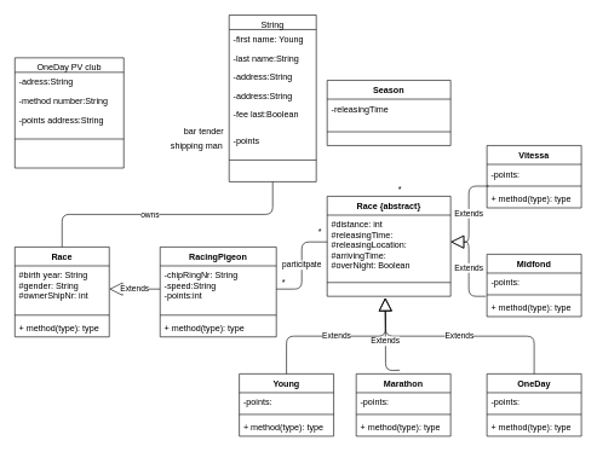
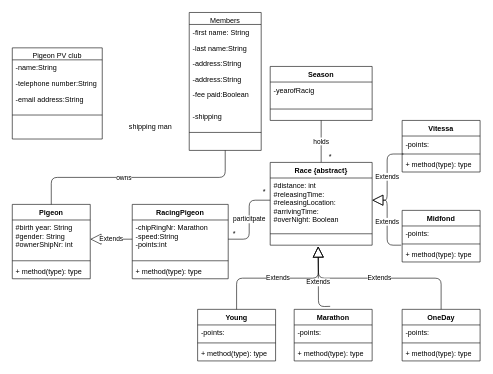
- <mxCell id="53" value="String" style="swimlane;fontStyle=0;align=center;verticalAlign=top;childLayout=stackLayout;horizontal=1;startSize=20;horizontalStack=0;resizeParent=1;resizeLast=0;collapsible=1;marginBottom=0;rounded=0;shadow=0;strokeWidth=1;" parent="1" vertex="1"><mxGeometry x="315" y="20" width="120" height="230" as="geometry"><mxRectangle x="230" y="90" width="160" height="26" as="alternateBounds" /></mxGeometry></mxCell>
+ <mxCell id="53" value="Members" style="swimlane;fontStyle=0;align=center;verticalAlign=top;childLayout=stackLayout;horizontal=1;startSize=20;horizontalStack=0;resizeParent=1;resizeLast=0;collapsible=1;marginBottom=0;rounded=0;shadow=0;strokeWidth=1;" parent="1" vertex="1"><mxGeometry x="315" y="20" width="120" height="230" as="geometry"><mxRectangle x="230" y="90" width="160" height="26" as="alternateBounds" /></mxGeometry></mxCell>
- <mxCell id="54" value="-first name: Young" style="text;align=left;verticalAlign=top;spacingLeft=4;spacingRight=4;overflow=hidden;rotatable=0;points=[[0,0.5],[1,0.5]];portConstraint=eastwest;" parent="53" vertex="1"><mxGeometry y="20" width="120" height="26" as="geometry" /></mxCell>
+ <mxCell id="54" value="-first name: String" style="text;align=left;verticalAlign=top;spacingLeft=4;spacingRight=4;overflow=hidden;rotatable=0;points=[[0,0.5],[1,0.5]];portConstraint=eastwest;" parent="53" vertex="1"><mxGeometry y="20" width="120" height="26" as="geometry" /></mxCell>
- <mxCell id="8" value="OneDay PV club" style="swimlane;fontStyle=0;align=center;verticalAlign=top;childLayout=stackLayout;horizontal=1;startSize=20;horizontalStack=0;resizeParent=1;resizeLast=0;collapsible=1;marginBottom=0;rounded=0;shadow=0;strokeWidth=1;" parent="1" vertex="1"><mxGeometry x="20" y="79" width="150" height="152" as="geometry"><mxRectangle x="550" y="140" width="160" height="26" as="alternateBounds" /></mxGeometry></mxCell>
+ <mxCell id="8" value="Pigeon PV club" style="swimlane;fontStyle=0;align=center;verticalAlign=top;childLayout=stackLayout;horizontal=1;startSize=20;horizontalStack=0;resizeParent=1;resizeLast=0;collapsible=1;marginBottom=0;rounded=0;shadow=0;strokeWidth=1;" parent="1" vertex="1"><mxGeometry x="20" y="79" width="150" height="152" as="geometry"><mxRectangle x="550" y="140" width="160" height="26" as="alternateBounds" /></mxGeometry></mxCell>
- <mxCell id="9" value="-adress:String" style="text;align=left;verticalAlign=top;spacingLeft=4;spacingRight=4;overflow=hidden;rotatable=0;points=[[0,0.5],[1,0.5]];portConstraint=eastwest;" parent="8" vertex="1"><mxGeometry y="20" width="150" height="26" as="geometry" /></mxCell>
+ <mxCell id="9" value="-name:String" style="text;align=left;verticalAlign=top;spacingLeft=4;spacingRight=4;overflow=hidden;rotatable=0;points=[[0,0.5],[1,0.5]];portConstraint=eastwest;" parent="8" vertex="1"><mxGeometry y="20" width="150" height="26" as="geometry" /></mxCell>
- <mxCell id="10" value="-method number:String&#10;" style="text;align=left;verticalAlign=top;spacingLeft=4;spacingRight=4;overflow=hidden;rotatable=0;points=[[0,0.5],[1,0.5]];portConstraint=eastwest;rounded=0;shadow=0;html=0;" parent="8" vertex="1"><mxGeometry y="46" width="150" height="26" as="geometry" /></mxCell>
+ <mxCell id="10" value="-telephone number:String&#10;" style="text;align=left;verticalAlign=top;spacingLeft=4;spacingRight=4;overflow=hidden;rotatable=0;points=[[0,0.5],[1,0.5]];portConstraint=eastwest;rounded=0;shadow=0;html=0;" parent="8" vertex="1"><mxGeometry y="46" width="150" height="26" as="geometry" /></mxCell>
- <mxCell id="39" value="-releasingTime" style="text;strokeColor=none;fillColor=none;align=left;verticalAlign=top;spacingLeft=4;spacingRight=4;overflow=hidden;rotatable=0;points=[[0,0.5],[1,0.5]];portConstraint=eastwest;" parent="38" vertex="1"><mxGeometry y="26" width="170" height="26" as="geometry" /></mxCell>
+ <mxCell id="39" value="-yearofRacig" style="text;strokeColor=none;fillColor=none;align=left;verticalAlign=top;spacingLeft=4;spacingRight=4;overflow=hidden;rotatable=0;points=[[0,0.5],[1,0.5]];portConstraint=eastwest;" parent="38" vertex="1"><mxGeometry y="26" width="170" height="26" as="geometry" /></mxCell>
- <mxCell id="58" value="-fee last:Boolean&#10;" style="text;align=left;verticalAlign=top;spacingLeft=4;spacingRight=4;overflow=hidden;rotatable=0;points=[[0,0.5],[1,0.5]];portConstraint=eastwest;rounded=0;shadow=0;html=0;" parent="53" vertex="1"><mxGeometry y="124" width="120" height="36" as="geometry" /></mxCell>
+ <mxCell id="58" value="-fee paid:Boolean&#10;" style="text;align=left;verticalAlign=top;spacingLeft=4;spacingRight=4;overflow=hidden;rotatable=0;points=[[0,0.5],[1,0.5]];portConstraint=eastwest;rounded=0;shadow=0;html=0;" parent="53" vertex="1"><mxGeometry y="124" width="120" height="36" as="geometry" /></mxCell>
- <mxCell id="11" value="-points address:String" style="text;align=left;verticalAlign=top;spacingLeft=4;spacingRight=4;overflow=hidden;rotatable=0;points=[[0,0.5],[1,0.5]];portConstraint=eastwest;rounded=0;shadow=0;html=0;" parent="8" vertex="1"><mxGeometry y="72" width="150" height="36" as="geometry" /></mxCell>
+ <mxCell id="11" value="-email address:String" style="text;align=left;verticalAlign=top;spacingLeft=4;spacingRight=4;overflow=hidden;rotatable=0;points=[[0,0.5],[1,0.5]];portConstraint=eastwest;rounded=0;shadow=0;html=0;" parent="8" vertex="1"><mxGeometry y="72" width="150" height="36" as="geometry" /></mxCell>
- <mxCell id="51" value="bar tender&lt;br&gt;" style="text;html=1;align=center;verticalAlign=middle;resizable=0;points=[];autosize=1;" vertex="1" parent="1"><mxGeometry x="245" y="170" width="70" height="20" as="geometry" /></mxCell>
- <mxCell id="59" value="-points" style="text;align=left;verticalAlign=top;spacingLeft=4;spacingRight=4;overflow=hidden;rotatable=0;points=[[0,0.5],[1,0.5]];portConstraint=eastwest;rounded=0;shadow=0;html=0;" parent="53" vertex="1"><mxGeometry y="160" width="120" height="36" as="geometry" /></mxCell>
+ <mxCell id="59" value="-shipping" style="text;align=left;verticalAlign=top;spacingLeft=4;spacingRight=4;overflow=hidden;rotatable=0;points=[[0,0.5],[1,0.5]];portConstraint=eastwest;rounded=0;shadow=0;html=0;" parent="53" vertex="1"><mxGeometry y="160" width="120" height="36" as="geometry" /></mxCell>
- <mxCell id="52" value="shipping man&lt;br&gt;" style="text;html=1;align=center;verticalAlign=middle;resizable=0;points=[];autosize=1;" vertex="1" parent="1"><mxGeometry x="225" y="190" width="90" height="20" as="geometry" /></mxCell>
+ <mxCell id="52" value="shipping man&lt;br&gt;" style="text;html=1;align=center;verticalAlign=middle;resizable=0;points=[];autosize=1;" vertex="1" parent="1"><mxGeometry x="205" y="200" width="90" height="20" as="geometry" /></mxCell>
+ <mxCell id="14" value="holds" style="endArrow=none;html=1;exitX=0.5;exitY=0;exitDx=0;exitDy=0;entryX=0.5;entryY=1;entryDx=0;entryDy=0;" parent="1" source="35" target="38" edge="1"><mxGeometry width="50" height="50" relative="1" as="geometry"><mxPoint x="420" y="30" as="sourcePoint" /><mxPoint x="470" y="-20" as="targetPoint" /></mxGeometry></mxCell>
- <mxCell id="2" value="Race" style="swimlane;fontStyle=1;align=center;verticalAlign=top;childLayout=stackLayout;horizontal=1;startSize=26;horizontalStack=0;resizeParent=1;resizeParentMax=0;resizeLast=0;collapsible=1;marginBottom=0;" parent="1" vertex="1"><mxGeometry x="20" y="340" width="130" height="124" as="geometry"><mxRectangle x="40" y="410" width="70" height="26" as="alternateBounds" /></mxGeometry></mxCell>
+ <mxCell id="2" value="Pigeon" style="swimlane;fontStyle=1;align=center;verticalAlign=top;childLayout=stackLayout;horizontal=1;startSize=26;horizontalStack=0;resizeParent=1;resizeParentMax=0;resizeLast=0;collapsible=1;marginBottom=0;" parent="1" vertex="1"><mxGeometry x="20" y="340" width="130" height="124" as="geometry"><mxRectangle x="40" y="410" width="70" height="26" as="alternateBounds" /></mxGeometry></mxCell>
- <mxCell id="48" value="-chipRingNr: String&#10;-speed:String&#10;-points:int" style="text;strokeColor=none;fillColor=none;align=left;verticalAlign=top;spacingLeft=4;spacingRight=4;overflow=hidden;rotatable=0;points=[[0,0.5],[1,0.5]];portConstraint=eastwest;" parent="47" vertex="1"><mxGeometry y="26" width="160" height="64" as="geometry" /></mxCell>
+ <mxCell id="48" value="-chipRingNr: Marathon&#10;-speed:String&#10;-points:int" style="text;strokeColor=none;fillColor=none;align=left;verticalAlign=top;spacingLeft=4;spacingRight=4;overflow=hidden;rotatable=0;points=[[0,0.5],[1,0.5]];portConstraint=eastwest;" parent="47" vertex="1"><mxGeometry y="26" width="160" height="64" as="geometry" /></mxCell>
